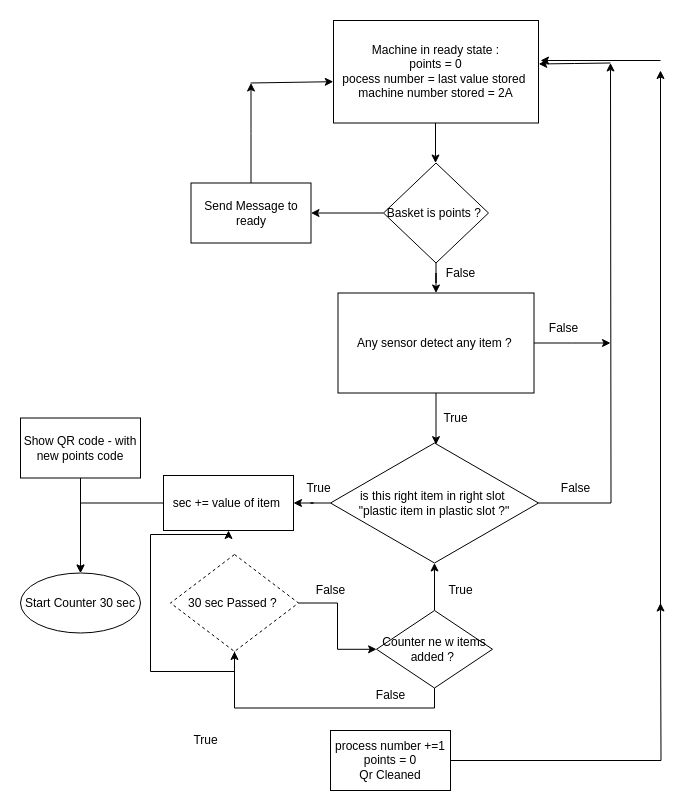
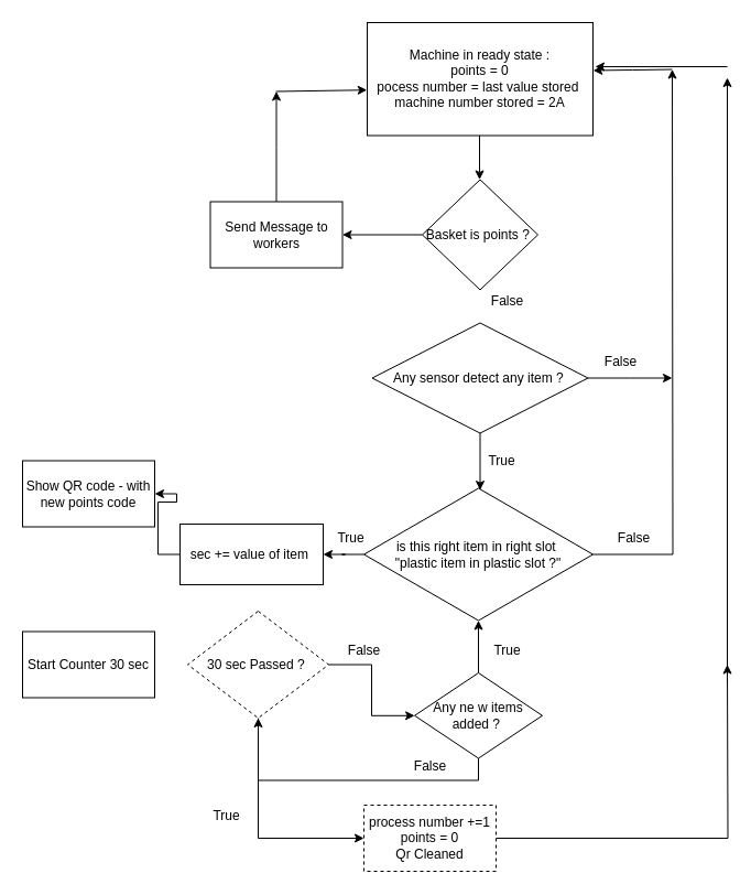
- <mxCell id="17" value="Send Message to ready" style="whiteSpace=wrap;html=1;" vertex="1" parent="1"><mxGeometry x="190.5" y="182.5" width="120" height="60" as="geometry" /></mxCell>
+ <mxCell id="17" value="Send Message to workers" style="whiteSpace=wrap;html=1;" vertex="1" parent="1"><mxGeometry x="190.5" y="182.5" width="120" height="60" as="geometry" /></mxCell>
- <mxCell id="14" style="edgeStyle=orthogonalEdgeStyle;rounded=0;orthogonalLoop=1;jettySize=auto;html=1;entryX=0.5;entryY=0;entryDx=0;entryDy=0;" edge="1" parent="1" source="15" target="21"><mxGeometry relative="1" as="geometry" /></mxCell>
- <mxCell id="21" value="Any sensor detect any item ?&amp;nbsp;" style="whiteSpace=wrap;html=1;rounded=0;" vertex="1" parent="1"><mxGeometry x="337.5" y="292.5" width="196" height="100" as="geometry" /></mxCell>
+ <mxCell id="21" value="Any sensor detect any item ?&amp;nbsp;" style="rhombus;whiteSpace=wrap;html=1;" vertex="1" parent="1"><mxGeometry x="337.5" y="292.5" width="196" height="100" as="geometry" /></mxCell>
- <mxCell id="11" value="" style="edgeStyle=orthogonalEdgeStyle;rounded=0;orthogonalLoop=1;jettySize=auto;html=1;" edge="1" parent="1" source="12" target="26"><mxGeometry relative="1" as="geometry" /></mxCell>
- <mxCell id="8" value="" style="edgeStyle=orthogonalEdgeStyle;rounded=0;orthogonalLoop=1;jettySize=auto;html=1;" edge="1" parent="1" source="9" target="26"><mxGeometry relative="1" as="geometry" /></mxCell>
+ <mxCell id="8" value="" style="edgeStyle=orthogonalEdgeStyle;rounded=0;orthogonalLoop=1;jettySize=auto;html=1;" edge="1" parent="1" source="9" target="12"><mxGeometry relative="1" as="geometry" /></mxCell>
- <mxCell id="26" value="Start Counter 30 sec" style="ellipse;whiteSpace=wrap;html=1;" vertex="1" parent="1"><mxGeometry x="20" y="572.5" width="120" height="60" as="geometry" /></mxCell>
+ <mxCell id="26" value="Start Counter 30 sec" style="whiteSpace=wrap;html=1;rounded=0;" vertex="1" parent="1"><mxGeometry x="20" y="572.5" width="120" height="60" as="geometry" /></mxCell>
- <mxCell id="27" style="edgeStyle=orthogonalEdgeStyle;rounded=0;orthogonalLoop=1;jettySize=auto;html=1;exitX=0.5;exitY=1;exitDx=0;exitDy=0;" edge="1" parent="1" source="29" target="9"><mxGeometry relative="1" as="geometry" /></mxCell>
+ <mxCell id="27" style="edgeStyle=orthogonalEdgeStyle;rounded=0;orthogonalLoop=1;jettySize=auto;html=1;entryX=0;entryY=0.5;entryDx=0;entryDy=0;exitX=0.5;exitY=1;exitDx=0;exitDy=0;" edge="1" parent="1" source="29" target="31"><mxGeometry relative="1" as="geometry" /></mxCell>
- <mxCell id="37" value="Counter ne w items added ?&amp;nbsp;" style="rhombus;whiteSpace=wrap;html=1;" vertex="1" parent="1"><mxGeometry x="376" y="610" width="116" height="77.5" as="geometry" /></mxCell>
+ <mxCell id="37" value="Any ne w items added ?&amp;nbsp;" style="rhombus;whiteSpace=wrap;html=1;" vertex="1" parent="1"><mxGeometry x="376" y="610" width="116" height="77.5" as="geometry" /></mxCell>
- <mxCell id="31" value="process number +=1&lt;br&gt;points = 0&lt;br&gt;Qr Cleaned" style="whiteSpace=wrap;html=1;" vertex="1" parent="1"><mxGeometry x="330" y="730" width="120" height="60" as="geometry" /></mxCell>
+ <mxCell id="31" value="process number +=1&lt;br&gt;points = 0&lt;br&gt;Qr Cleaned" style="whiteSpace=wrap;html=1;dashed=1;" vertex="1" parent="1"><mxGeometry x="330" y="730" width="120" height="60" as="geometry" /></mxCell>
